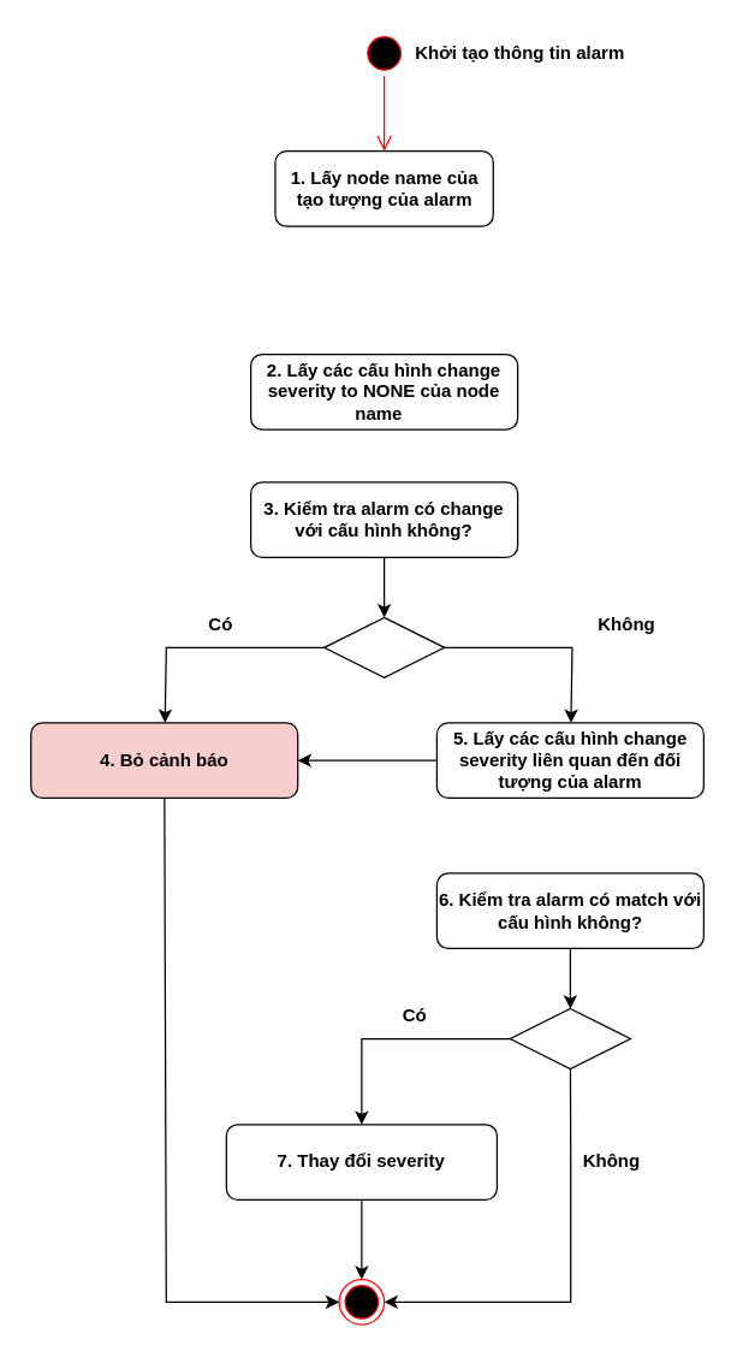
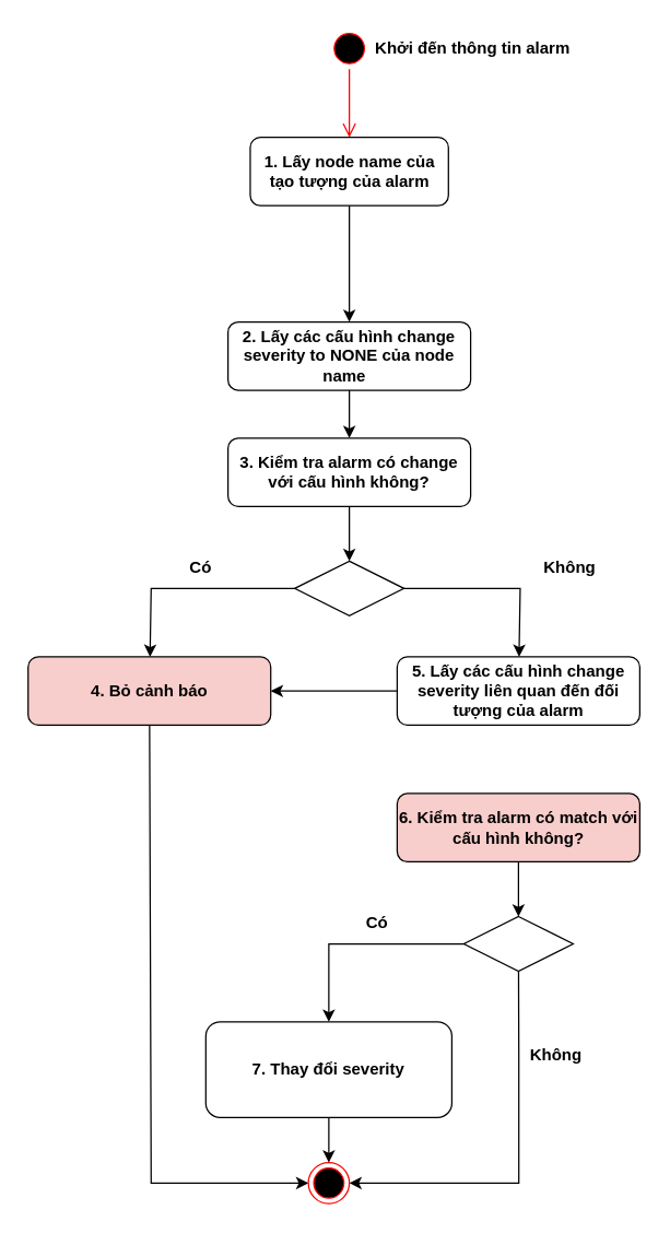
- <mxCell id="5" value="Khởi tạo thông tin alarm" style="text;html=1;align=center;verticalAlign=middle;resizable=0;points=[];autosize=1;strokeColor=none;fillColor=none;fontStyle=1" vertex="1" parent="1"><mxGeometry x="265" y="20" width="160" height="30" as="geometry" /></mxCell>
+ <mxCell id="5" value="Khởi đến thông tin alarm" style="text;html=1;align=center;verticalAlign=middle;resizable=0;points=[];autosize=1;strokeColor=none;fillColor=none;fontStyle=1" vertex="1" parent="1"><mxGeometry x="265" y="20" width="160" height="30" as="geometry" /></mxCell>
+ <mxCell id="6" value="" style="endArrow=classic;html=1;rounded=0;fontStyle=1" edge="1" parent="1" source="4" target="7"><mxGeometry width="50" height="50" relative="1" as="geometry"><mxPoint x="450" y="220" as="sourcePoint" /><mxPoint x="500" y="170" as="targetPoint" /></mxGeometry></mxCell>
+ <mxCell id="8" value="" style="endArrow=classic;html=1;rounded=0;fontStyle=1" edge="1" parent="1" source="7" target="13"><mxGeometry width="50" height="50" relative="1" as="geometry"><mxPoint x="450" y="220" as="sourcePoint" /><mxPoint x="255" y="320" as="targetPoint" /></mxGeometry></mxCell>
- <mxCell id="20" value="6. Kiểm tra alarm có match với cấu hình không?" style="rounded=1;whiteSpace=wrap;html=1;fontStyle=1" vertex="1" parent="1"><mxGeometry x="290" y="580" width="177.5" height="50" as="geometry" /></mxCell>
+ <mxCell id="20" value="6. Kiểm tra alarm có match với cấu hình không?" style="rounded=1;whiteSpace=wrap;html=1;fontStyle=1;fillColor=#f8cecc;" vertex="1" parent="1"><mxGeometry x="290" y="580" width="177.5" height="50" as="geometry" /></mxCell>
- <mxCell id="24" value="7. Thay đổi severity" style="rounded=1;whiteSpace=wrap;html=1;fontStyle=1" vertex="1" parent="1"><mxGeometry x="150" y="747" width="180" height="50" as="geometry" /></mxCell>
+ <mxCell id="24" value="7. Thay đổi severity" style="rounded=1;whiteSpace=wrap;html=1;fontStyle=1" vertex="1" parent="1"><mxGeometry x="150" y="747" width="180" height="70" as="geometry" /></mxCell>
